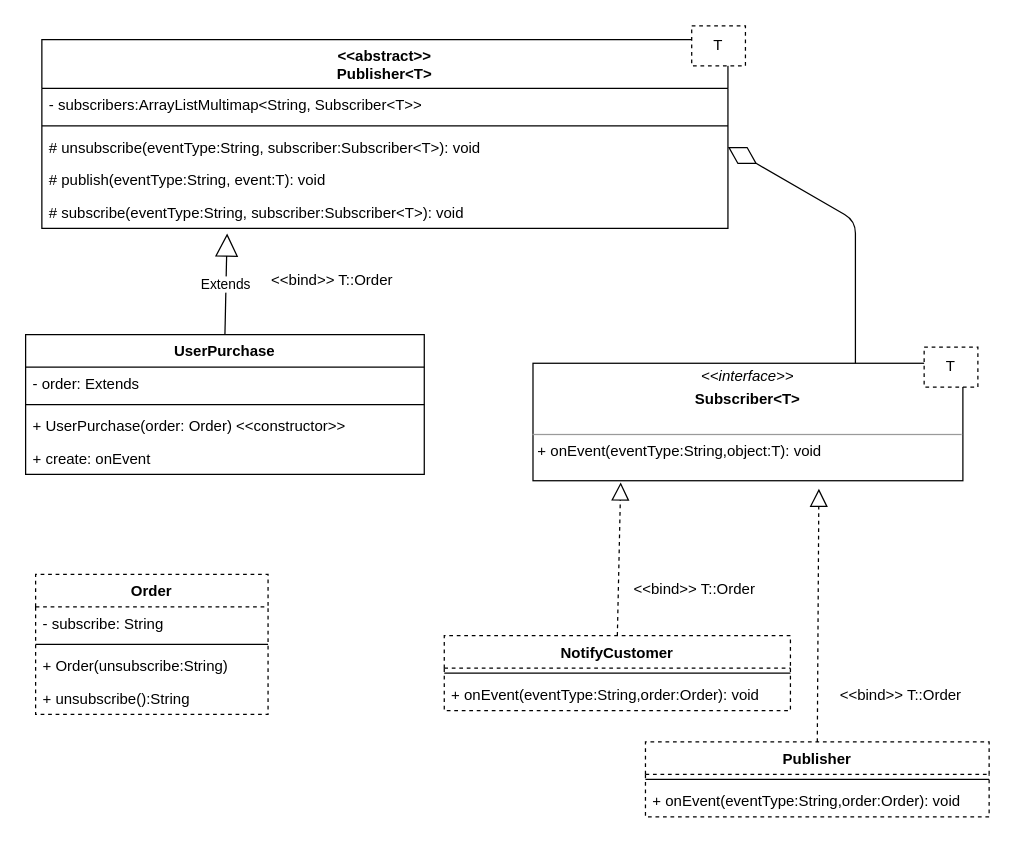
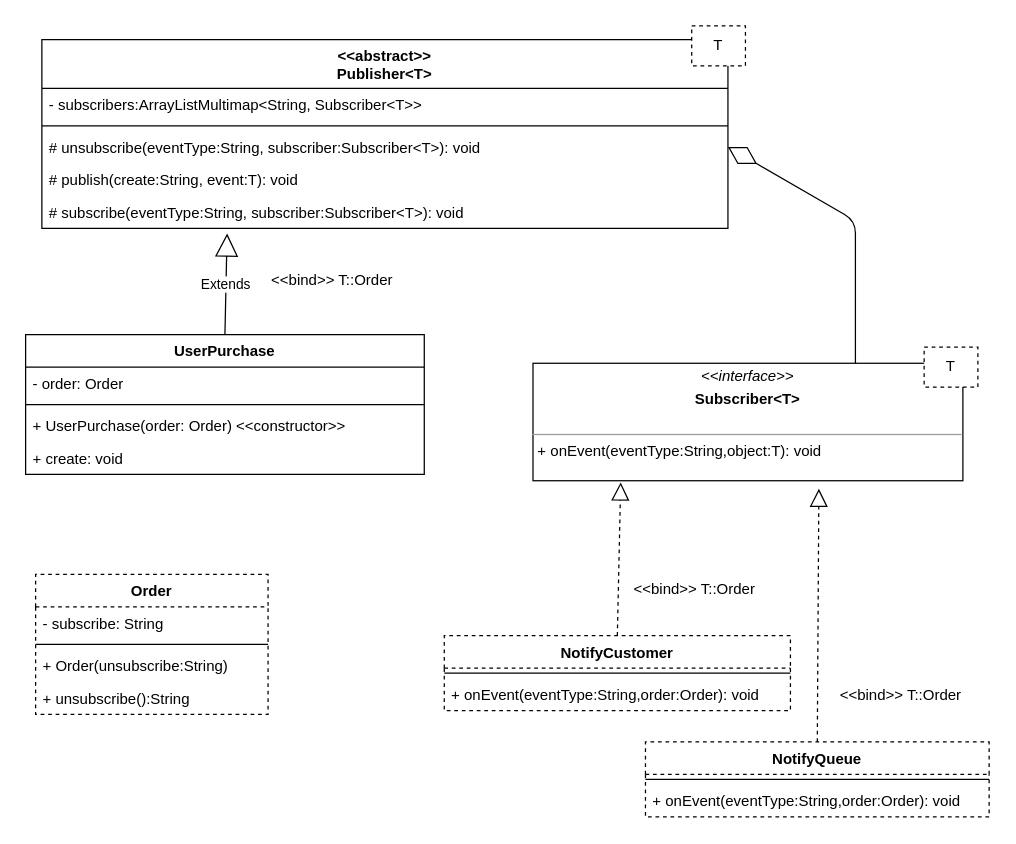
- <mxCell id="24" value="# publish(eventType:String, event:T): void" style="text;strokeColor=none;fillColor=none;align=left;verticalAlign=top;spacingLeft=4;spacingRight=4;overflow=hidden;rotatable=0;points=[[0,0.5],[1,0.5]];portConstraint=eastwest;" vertex="1" parent="20"><mxGeometry y="99" width="549" height="26" as="geometry" /></mxCell>
+ <mxCell id="24" value="# publish(create:String, event:T): void" style="text;strokeColor=none;fillColor=none;align=left;verticalAlign=top;spacingLeft=4;spacingRight=4;overflow=hidden;rotatable=0;points=[[0,0.5],[1,0.5]];portConstraint=eastwest;" vertex="1" parent="20"><mxGeometry y="99" width="549" height="26" as="geometry" /></mxCell>
- <mxCell id="29" value="- order: Extends&#10;&#10;" style="text;strokeColor=none;fillColor=none;align=left;verticalAlign=top;spacingLeft=4;spacingRight=4;overflow=hidden;rotatable=0;points=[[0,0.5],[1,0.5]];portConstraint=eastwest;dashed=1;" vertex="1" parent="28"><mxGeometry y="26" width="319" height="26" as="geometry" /></mxCell>
+ <mxCell id="29" value="- order: Order&#10;&#10;" style="text;strokeColor=none;fillColor=none;align=left;verticalAlign=top;spacingLeft=4;spacingRight=4;overflow=hidden;rotatable=0;points=[[0,0.5],[1,0.5]];portConstraint=eastwest;dashed=1;" vertex="1" parent="28"><mxGeometry y="26" width="319" height="26" as="geometry" /></mxCell>
- <mxCell id="32" value="+ create: onEvent" style="text;strokeColor=none;fillColor=none;align=left;verticalAlign=top;spacingLeft=4;spacingRight=4;overflow=hidden;rotatable=0;points=[[0,0.5],[1,0.5]];portConstraint=eastwest;dashed=1;" vertex="1" parent="28"><mxGeometry y="86" width="319" height="26" as="geometry" /></mxCell>
+ <mxCell id="32" value="+ create: void" style="text;strokeColor=none;fillColor=none;align=left;verticalAlign=top;spacingLeft=4;spacingRight=4;overflow=hidden;rotatable=0;points=[[0,0.5],[1,0.5]];portConstraint=eastwest;dashed=1;" vertex="1" parent="28"><mxGeometry y="86" width="319" height="26" as="geometry" /></mxCell>
- <mxCell id="17" value="Publisher" style="swimlane;fontStyle=1;align=center;verticalAlign=top;childLayout=stackLayout;horizontal=1;startSize=26;horizontalStack=0;resizeParent=1;resizeParentMax=0;resizeLast=0;collapsible=1;marginBottom=0;dashed=1;" vertex="1" parent="1"><mxGeometry x="516" y="593" width="275" height="60" as="geometry" /></mxCell>
+ <mxCell id="17" value="NotifyQueue" style="swimlane;fontStyle=1;align=center;verticalAlign=top;childLayout=stackLayout;horizontal=1;startSize=26;horizontalStack=0;resizeParent=1;resizeParentMax=0;resizeLast=0;collapsible=1;marginBottom=0;dashed=1;" vertex="1" parent="1"><mxGeometry x="516" y="593" width="275" height="60" as="geometry" /></mxCell>
